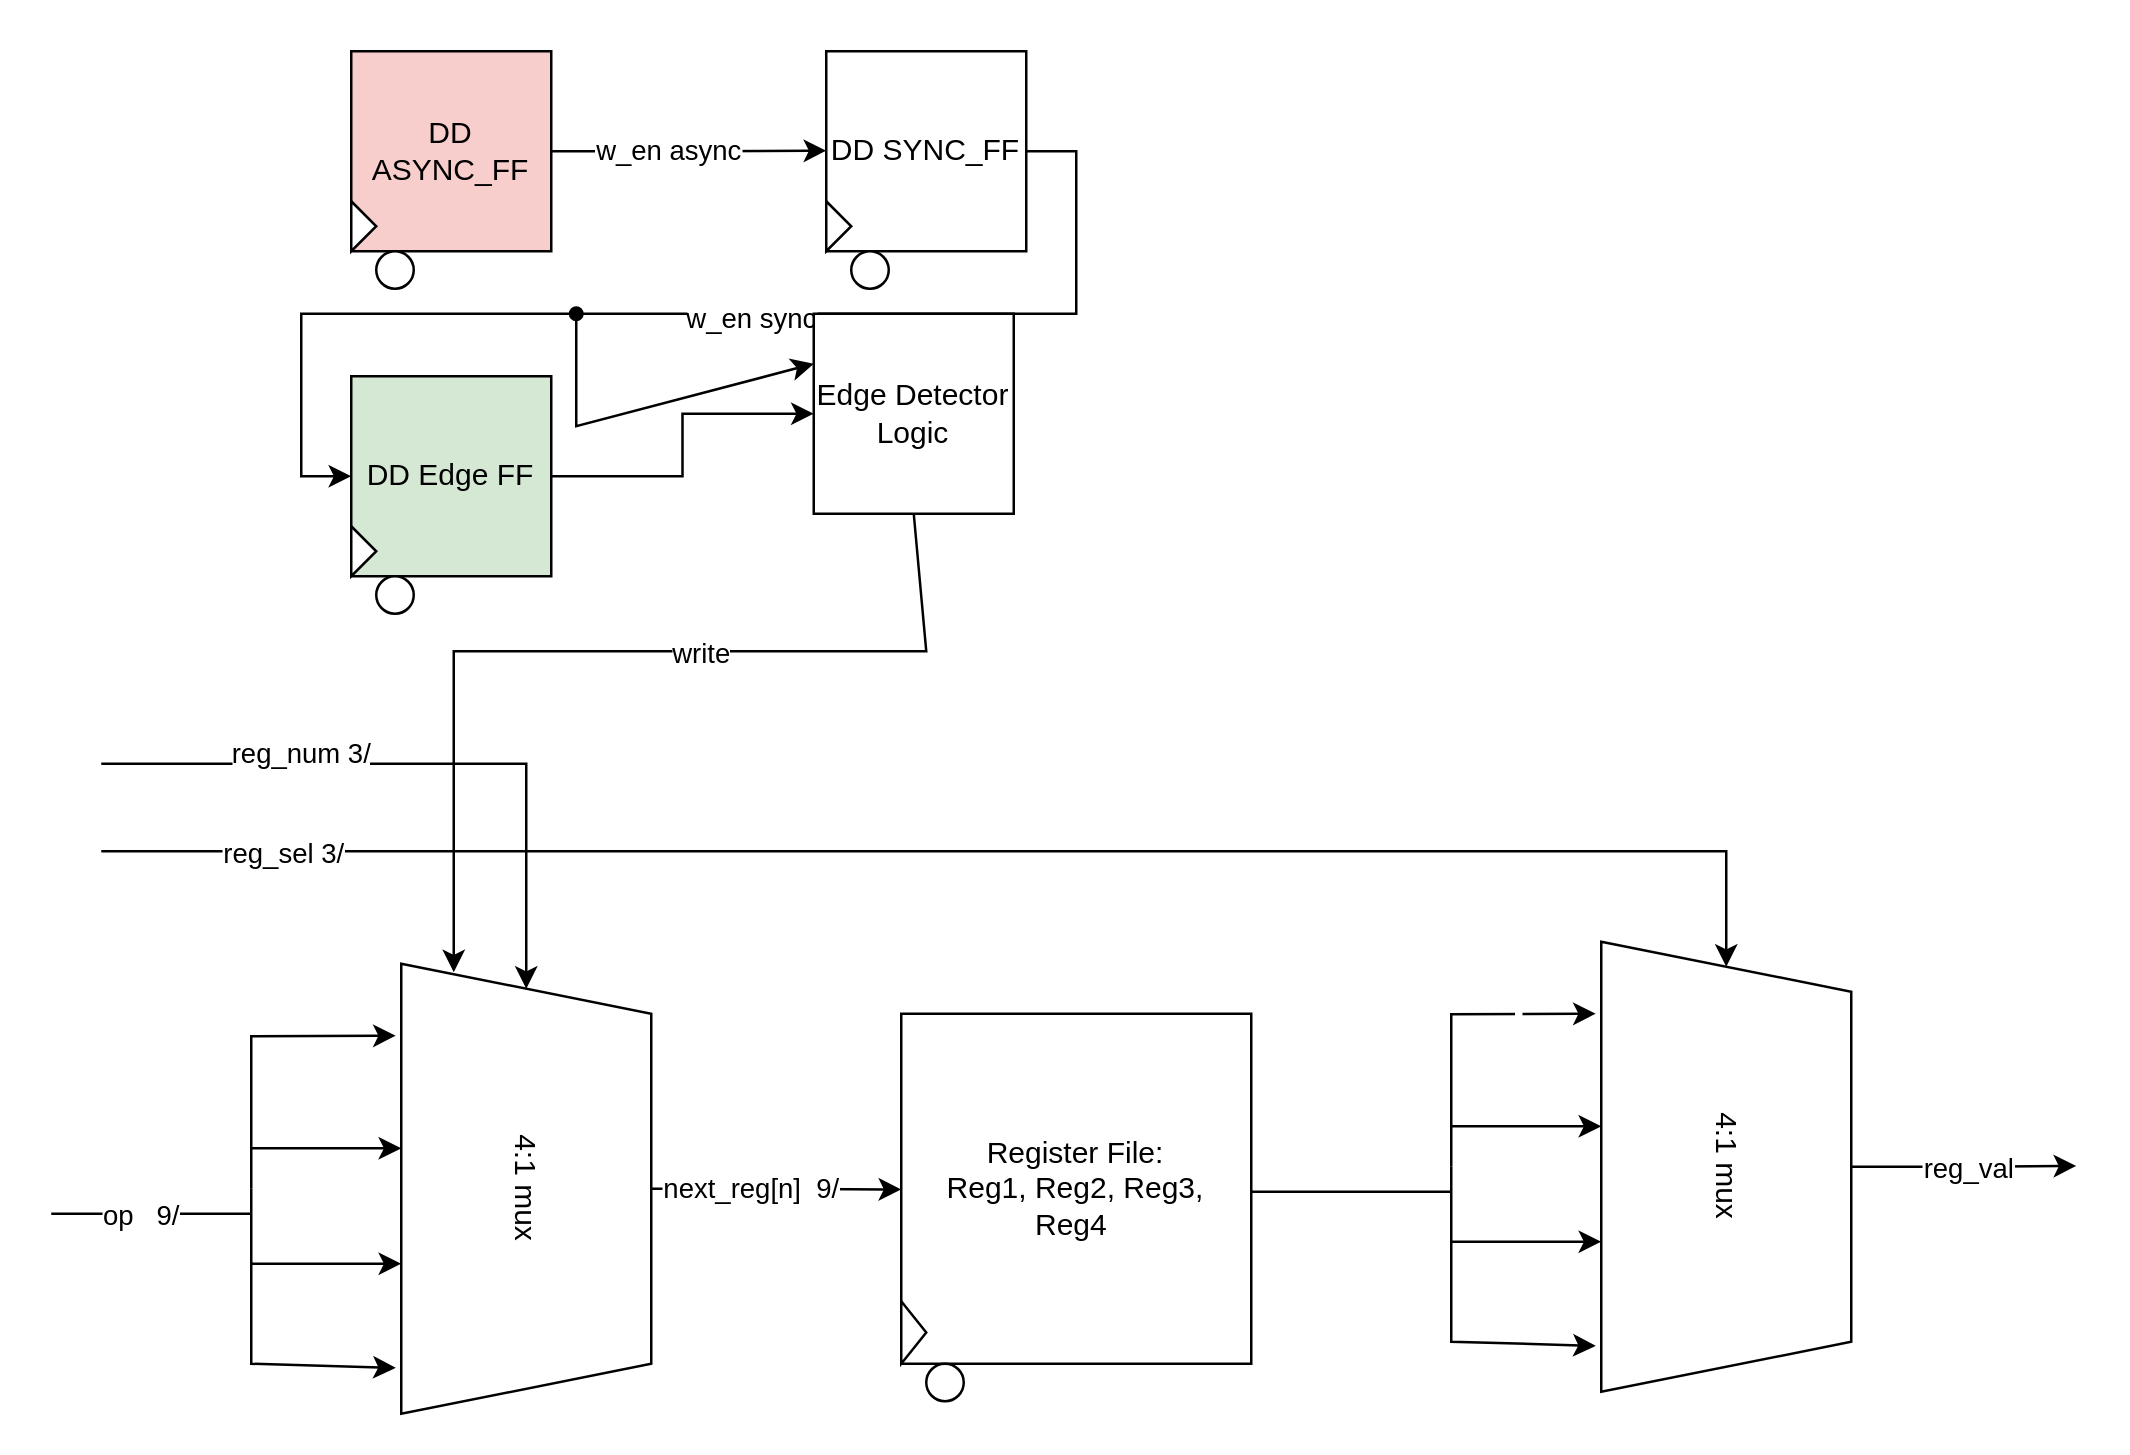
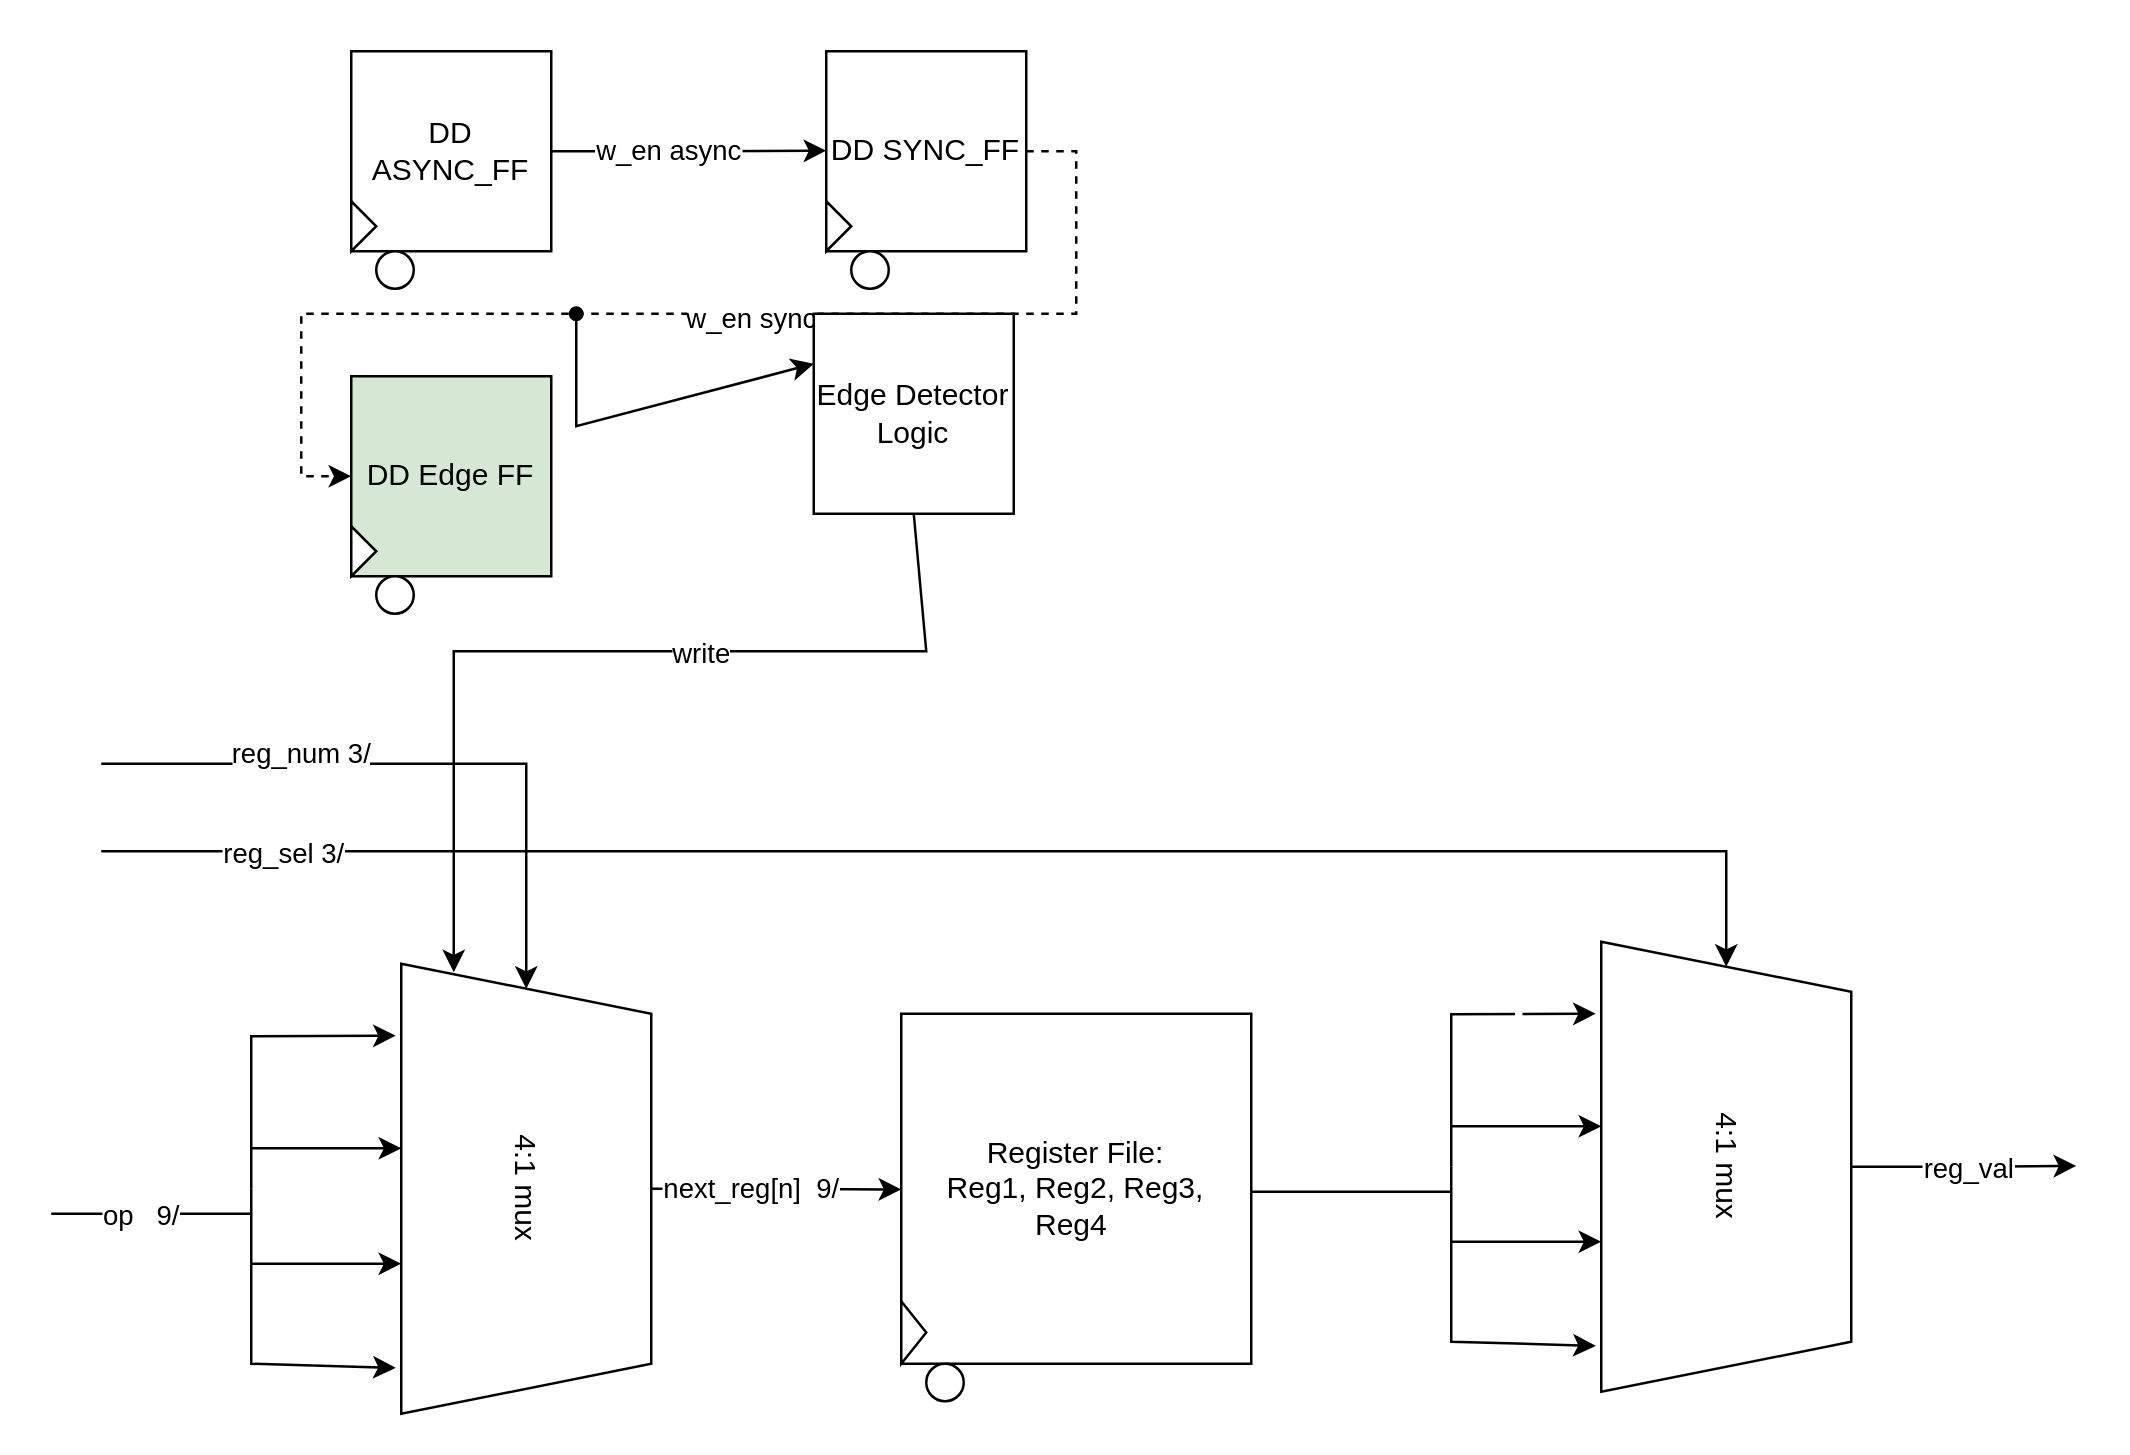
- <mxCell id="29" value="DD ASYNC_FF" style="whiteSpace=wrap;html=1;aspect=fixed;fillColor=#f8cecc;" vertex="1" parent="1"><mxGeometry x="140" y="20" width="80" height="80" as="geometry" /></mxCell>
+ <mxCell id="29" value="DD ASYNC_FF" style="whiteSpace=wrap;html=1;aspect=fixed;" vertex="1" parent="1"><mxGeometry x="140" y="20" width="80" height="80" as="geometry" /></mxCell>
- <mxCell id="30" style="edgeStyle=orthogonalEdgeStyle;rounded=0;orthogonalLoop=1;jettySize=auto;html=1;exitX=1;exitY=0.5;exitDx=0;exitDy=0;entryX=0;entryY=0.5;entryDx=0;entryDy=0;" edge="1" parent="1" source="32" target="34"><mxGeometry relative="1" as="geometry" /></mxCell>
+ <mxCell id="30" style="edgeStyle=orthogonalEdgeStyle;rounded=0;orthogonalLoop=1;jettySize=auto;html=1;exitX=1;exitY=0.5;exitDx=0;exitDy=0;entryX=0;entryY=0.5;entryDx=0;entryDy=0;dashed=1;" edge="1" parent="1" source="32" target="34"><mxGeometry relative="1" as="geometry" /></mxCell>
- <mxCell id="33" value="" style="edgeStyle=orthogonalEdgeStyle;rounded=0;orthogonalLoop=1;jettySize=auto;html=1;" edge="1" parent="1" source="34" target="35"><mxGeometry relative="1" as="geometry" /></mxCell>
